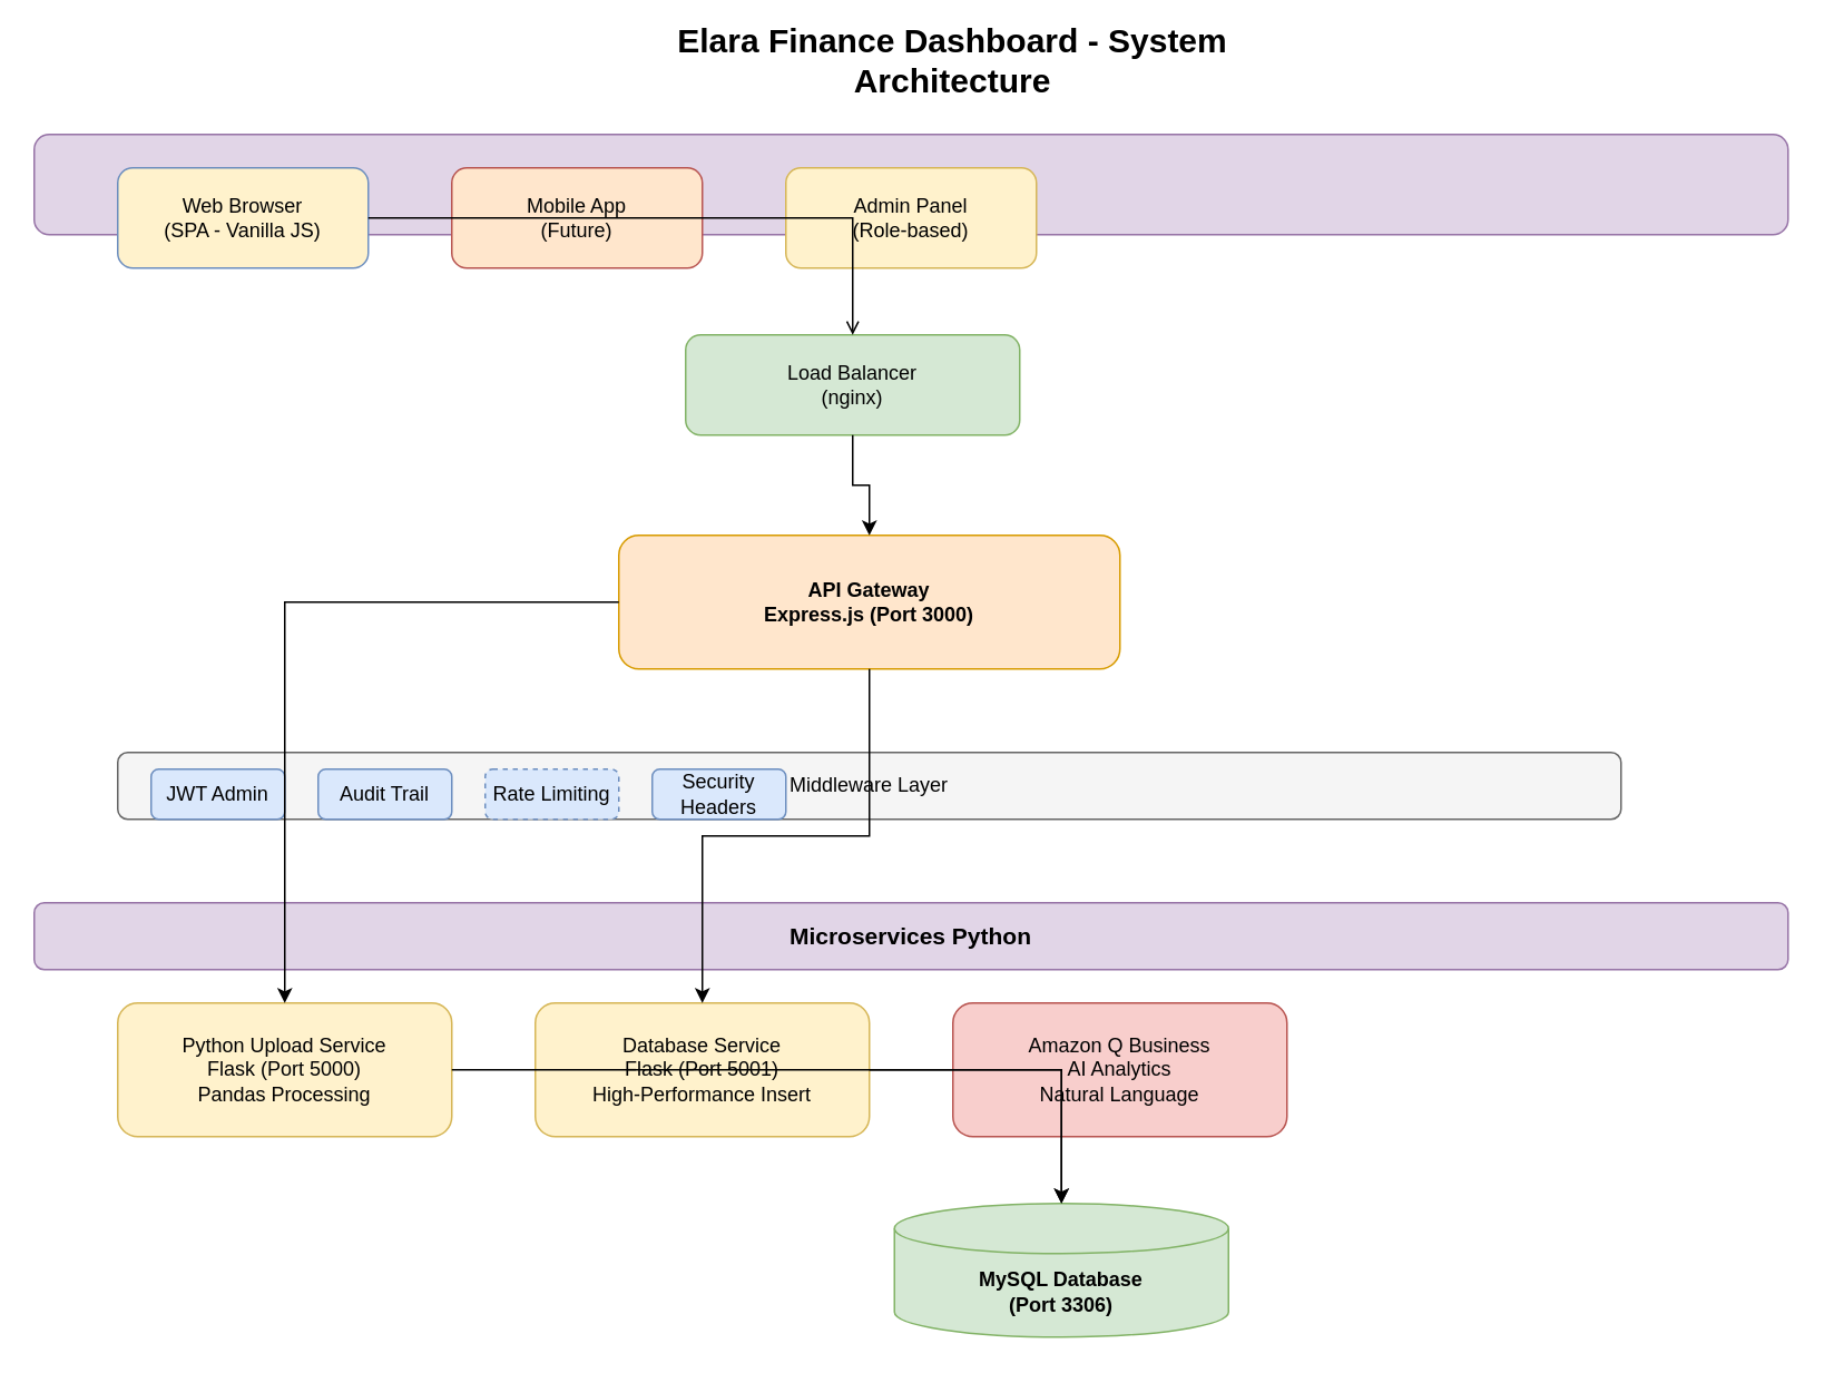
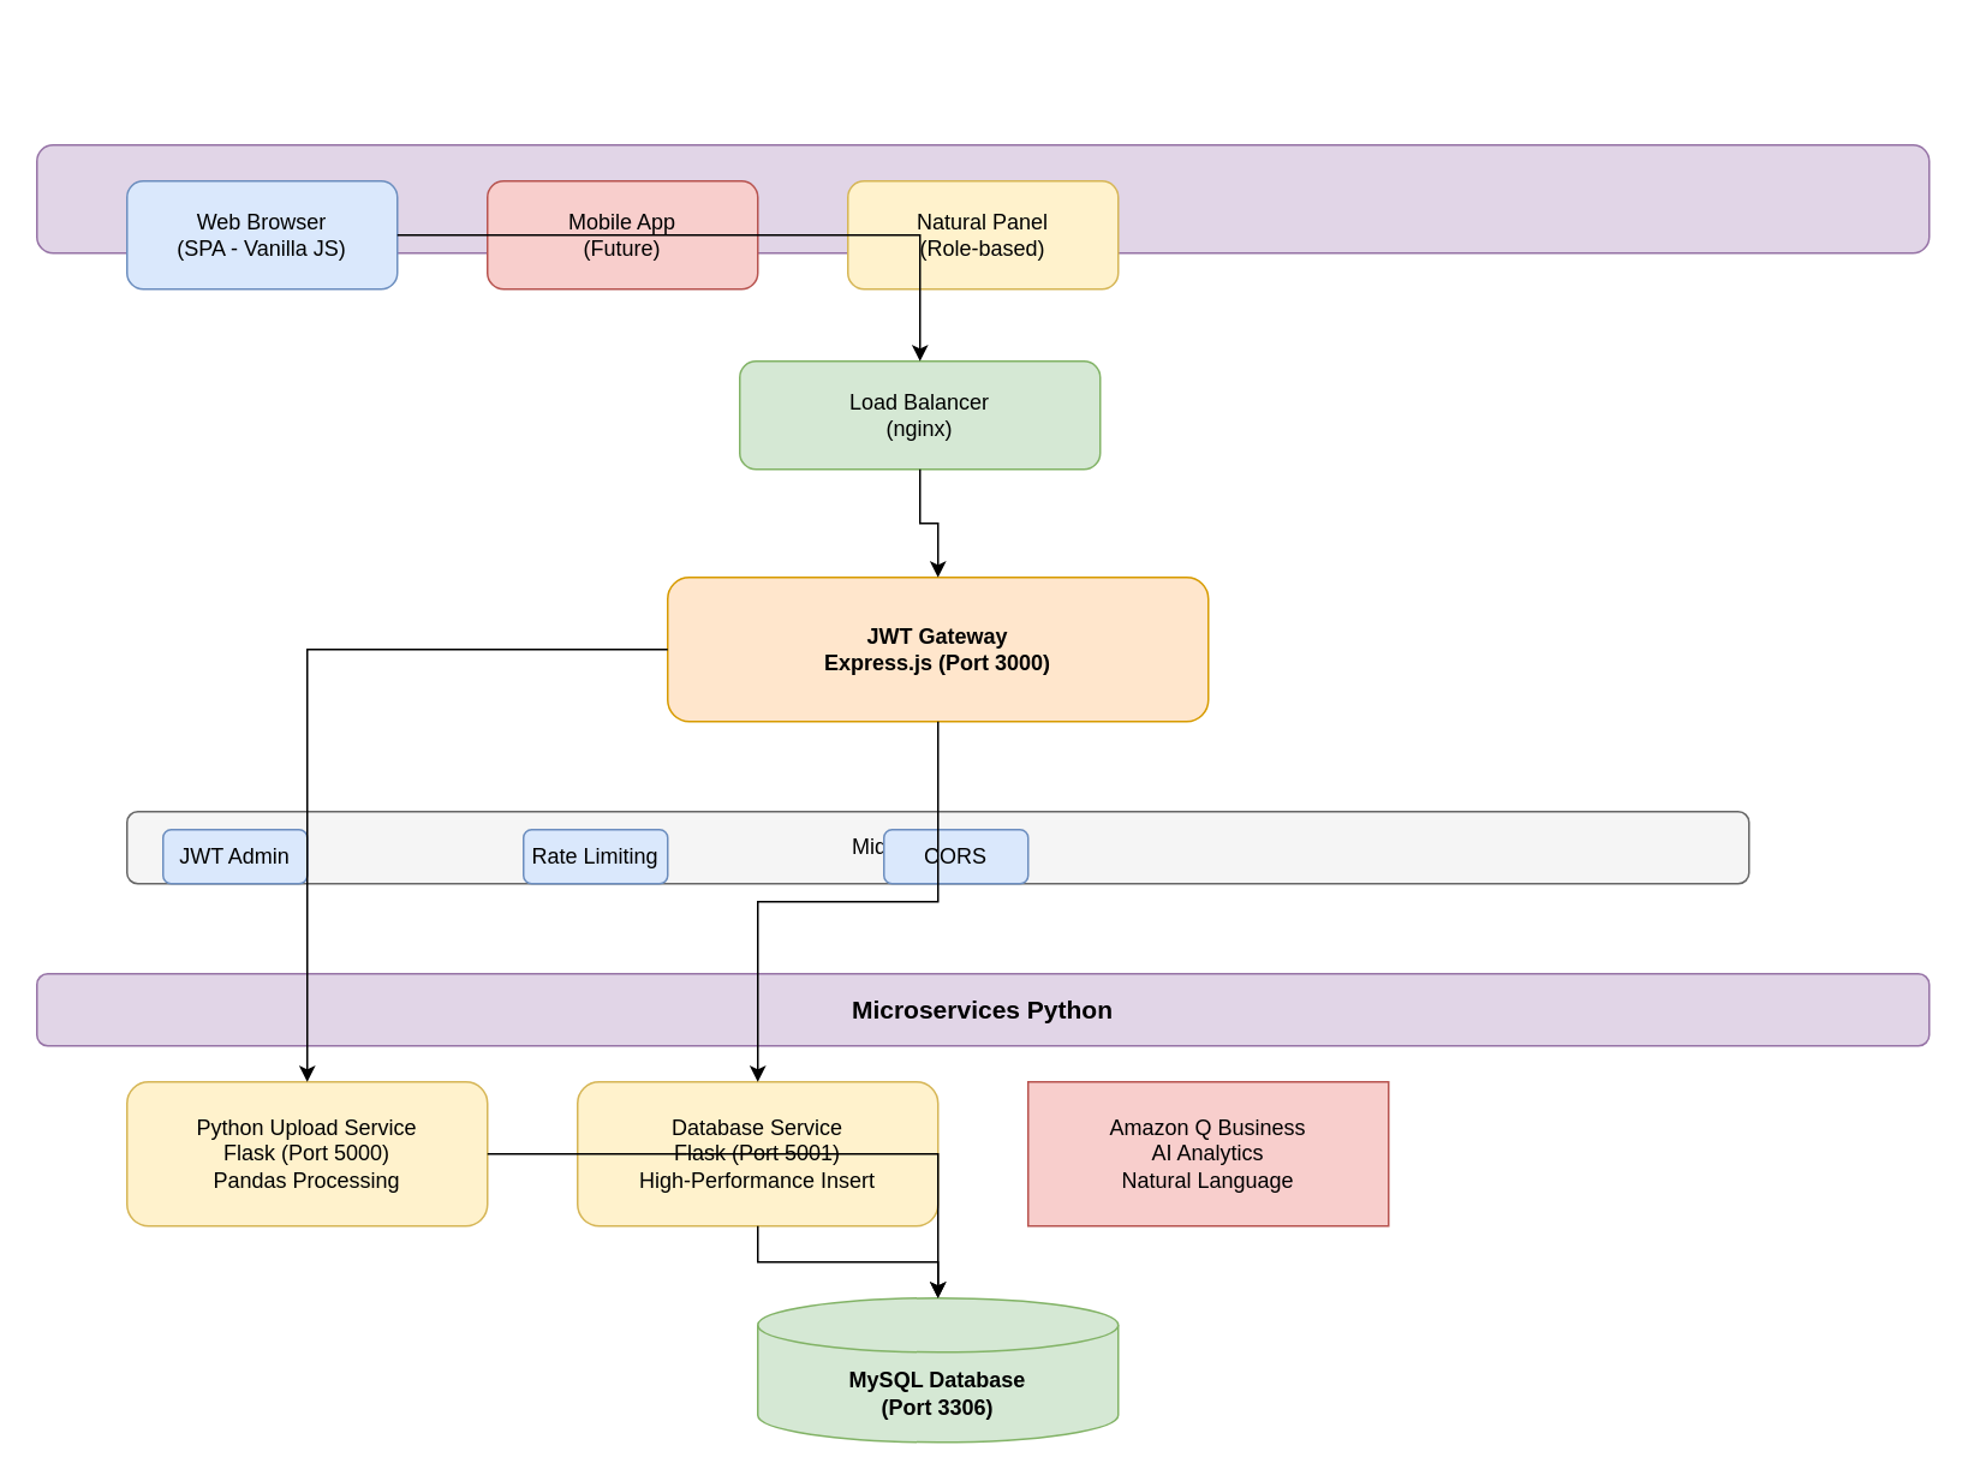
- <mxCell id="2" value="Elara Finance Dashboard - System Architecture" style="text;html=1;strokeColor=none;fillColor=none;align=center;verticalAlign=middle;whiteSpace=wrap;rounded=0;fontSize=20;fontStyle=1;" vertex="1" parent="1"><mxGeometry x="370" y="20" width="400" height="30" as="geometry" /></mxCell>
- <mxCell id="4" value="Web Browser&#10;(SPA - Vanilla JS)" style="rounded=1;whiteSpace=wrap;html=1;fillColor=#fff2cc;strokeColor=#6c8ebf;" vertex="1" parent="1"><mxGeometry x="70" y="100" width="150" height="60" as="geometry" /></mxCell>
+ <mxCell id="4" value="Web Browser&#10;(SPA - Vanilla JS)" style="rounded=1;whiteSpace=wrap;html=1;fillColor=#dae8fc;strokeColor=#6c8ebf;" vertex="1" parent="1"><mxGeometry x="70" y="100" width="150" height="60" as="geometry" /></mxCell>
- <mxCell id="5" value="Mobile App&#10;(Future)" style="rounded=1;whiteSpace=wrap;html=1;fillColor=#ffe6cc;strokeColor=#b85450;" vertex="1" parent="1"><mxGeometry x="270" y="100" width="150" height="60" as="geometry" /></mxCell>
+ <mxCell id="5" value="Mobile App&#10;(Future)" style="rounded=1;whiteSpace=wrap;html=1;fillColor=#f8cecc;strokeColor=#b85450;" vertex="1" parent="1"><mxGeometry x="270" y="100" width="150" height="60" as="geometry" /></mxCell>
- <mxCell id="6" value="Admin Panel&#10;(Role-based)" style="rounded=1;whiteSpace=wrap;html=1;fillColor=#fff2cc;strokeColor=#d6b656;" vertex="1" parent="1"><mxGeometry x="470" y="100" width="150" height="60" as="geometry" /></mxCell>
+ <mxCell id="6" value="Natural Panel&#10;(Role-based)" style="rounded=1;whiteSpace=wrap;html=1;fillColor=#fff2cc;strokeColor=#d6b656;" vertex="1" parent="1"><mxGeometry x="470" y="100" width="150" height="60" as="geometry" /></mxCell>
- <mxCell id="20" style="edgeStyle=orthogonalEdgeStyle;rounded=0;orthogonalLoop=1;jettySize=auto;html=1;endArrow=open;" edge="1" parent="1" source="4" target="7"><mxGeometry relative="1" as="geometry" /></mxCell>
+ <mxCell id="20" style="edgeStyle=orthogonalEdgeStyle;rounded=0;orthogonalLoop=1;jettySize=auto;html=1;" edge="1" parent="1" source="4" target="7"><mxGeometry relative="1" as="geometry" /></mxCell>
- <mxCell id="8" value="API Gateway&#10;Express.js (Port 3000)" style="rounded=1;whiteSpace=wrap;html=1;fillColor=#ffe6cc;strokeColor=#d79b00;fontSize=12;fontStyle=1;" vertex="1" parent="1"><mxGeometry x="370" y="320" width="300" height="80" as="geometry" /></mxCell>
+ <mxCell id="8" value="JWT Gateway&#10;Express.js (Port 3000)" style="rounded=1;whiteSpace=wrap;html=1;fillColor=#ffe6cc;strokeColor=#d79b00;fontSize=12;fontStyle=1;" vertex="1" parent="1"><mxGeometry x="370" y="320" width="300" height="80" as="geometry" /></mxCell>
- <mxCell id="11" value="Audit Trail" style="rounded=1;whiteSpace=wrap;html=1;fillColor=#dae8fc;strokeColor=#6c8ebf;" vertex="1" parent="1"><mxGeometry x="190" y="460" width="80" height="30" as="geometry" /></mxCell>
- <mxCell id="12" value="Rate Limiting" style="rounded=1;whiteSpace=wrap;html=1;fillColor=#dae8fc;strokeColor=#6c8ebf;dashed=1;" vertex="1" parent="1"><mxGeometry x="290" y="460" width="80" height="30" as="geometry" /></mxCell>
+ <mxCell id="12" value="Rate Limiting" style="rounded=1;whiteSpace=wrap;html=1;fillColor=#dae8fc;strokeColor=#6c8ebf;" vertex="1" parent="1"><mxGeometry x="290" y="460" width="80" height="30" as="geometry" /></mxCell>
- <mxCell id="13" value="Security Headers" style="rounded=1;whiteSpace=wrap;html=1;fillColor=#dae8fc;strokeColor=#6c8ebf;" vertex="1" parent="1"><mxGeometry x="390" y="460" width="80" height="30" as="geometry" /></mxCell>
+ <mxCell id="14" value="CORS" style="rounded=1;whiteSpace=wrap;html=1;fillColor=#dae8fc;strokeColor=#6c8ebf;" vertex="1" parent="1"><mxGeometry x="490" y="460" width="80" height="30" as="geometry" /></mxCell>
- <mxCell id="18" value="Amazon Q Business&#10;AI Analytics&#10;Natural Language" style="rounded=1;whiteSpace=wrap;html=1;fillColor=#f8cecc;strokeColor=#b85450;" vertex="1" parent="1"><mxGeometry x="570" y="600" width="200" height="80" as="geometry" /></mxCell>
+ <mxCell id="18" value="Amazon Q Business&#10;AI Analytics&#10;Natural Language" style="whiteSpace=wrap;html=1;fillColor=#f8cecc;strokeColor=#b85450;rounded=0;" vertex="1" parent="1"><mxGeometry x="570" y="600" width="200" height="80" as="geometry" /></mxCell>
- <mxCell id="19" value="MySQL Database&#10;(Port 3306)" style="shape=cylinder3;whiteSpace=wrap;html=1;boundedLbl=1;backgroundOutline=1;size=15;fillColor=#d5e8d4;strokeColor=#82b366;fontSize=12;fontStyle=1;" vertex="1" parent="1"><mxGeometry x="535" y="720" width="200" height="80" as="geometry" /></mxCell>
+ <mxCell id="19" value="MySQL Database&#10;(Port 3306)" style="shape=cylinder3;whiteSpace=wrap;html=1;boundedLbl=1;backgroundOutline=1;size=15;fillColor=#d5e8d4;strokeColor=#82b366;fontSize=12;fontStyle=1;" vertex="1" parent="1"><mxGeometry x="420" y="720" width="200" height="80" as="geometry" /></mxCell>
